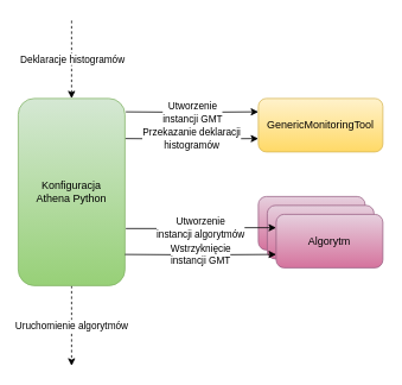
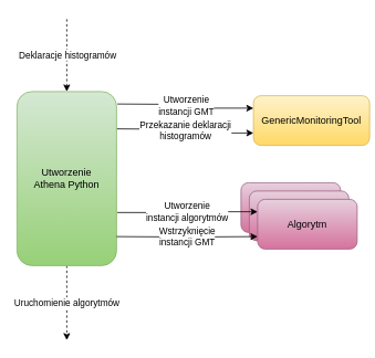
- <mxCell id="2" value="GenericMonitoringTool" style="rounded=1;whiteSpace=wrap;html=1;fillColor=#fff2cc;strokeColor=#d6b656;gradientColor=#ffd966;" vertex="1" parent="1"><mxGeometry x="290" y="110" width="140" height="60" as="geometry" /></mxCell>
+ <mxCell id="2" value="GenericMonitoringTool" style="rounded=1;whiteSpace=wrap;html=1;fillColor=#fff2cc;strokeColor=#d6b656;gradientColor=#ffd966;" vertex="1" parent="1"><mxGeometry x="305" y="115" width="140" height="60" as="geometry" /></mxCell>
- <mxCell id="7" value="Konfiguracja&lt;br&gt;Athena Python" style="rounded=1;whiteSpace=wrap;html=1;fillColor=#d5e8d4;strokeColor=#82b366;gradientColor=#97d077;" vertex="1" parent="1"><mxGeometry x="20" y="110" width="120" height="210" as="geometry" /></mxCell>
+ <mxCell id="7" value="Utworzenie&lt;br&gt;Athena Python" style="rounded=1;whiteSpace=wrap;html=1;fillColor=#d5e8d4;strokeColor=#82b366;gradientColor=#97d077;" vertex="1" parent="1"><mxGeometry x="20" y="110" width="120" height="210" as="geometry" /></mxCell>
